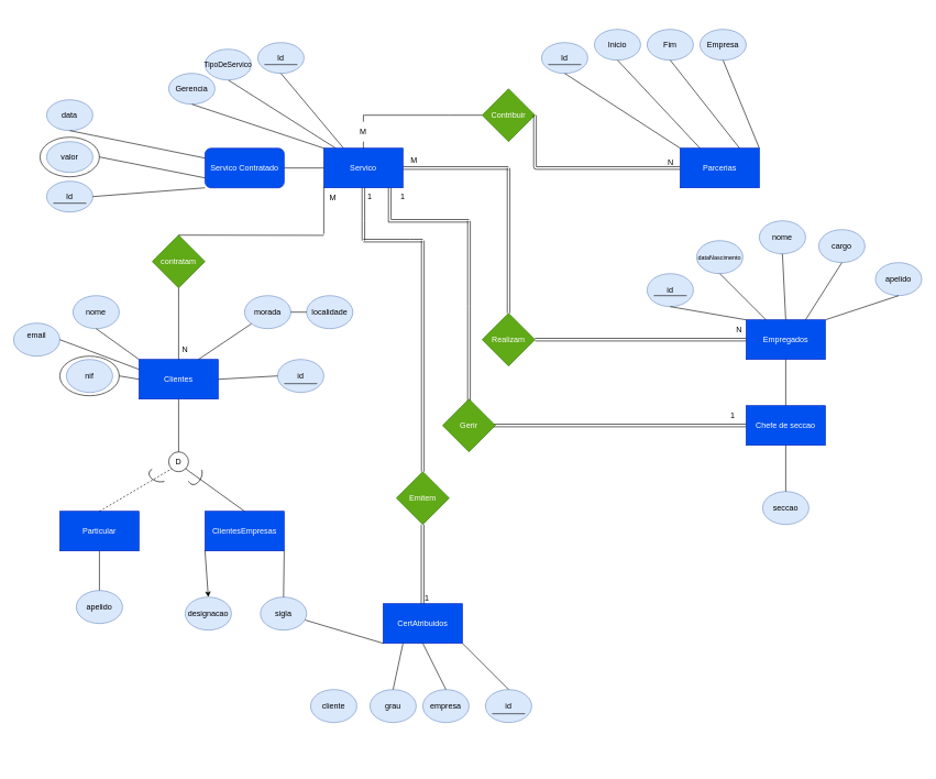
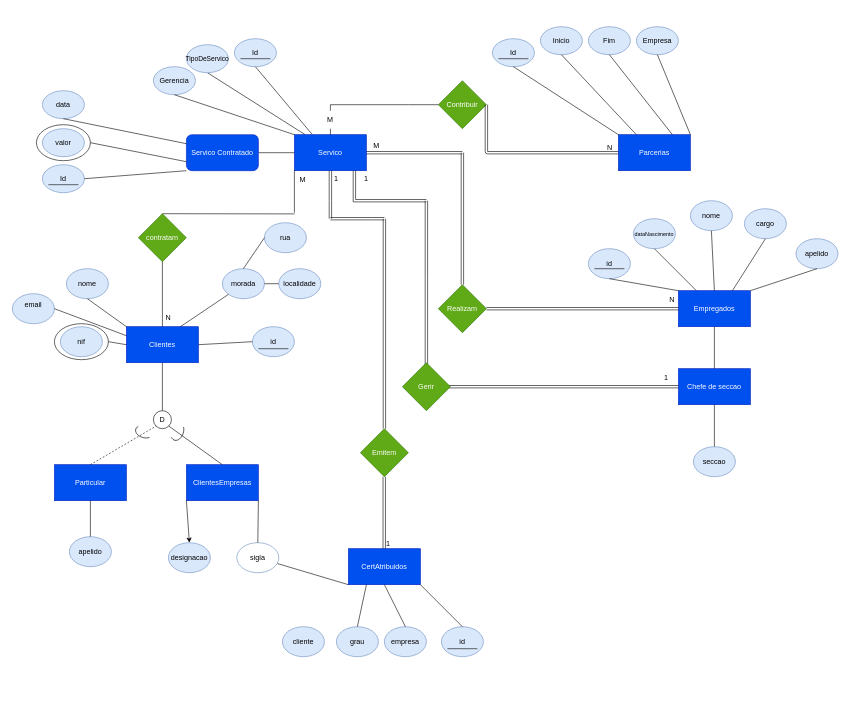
+ <mxCell id="83" value="rua" style="ellipse;whiteSpace=wrap;html=1;fillColor=#dae8fc;strokeColor=#6c8ebf;" parent="1" vertex="1"><mxGeometry x="440" y="370.67" width="70" height="50" as="geometry" /></mxCell>
+ <mxCell id="85" value="" style="endArrow=none;html=1;rounded=1;sketch=0;fontSize=12;curved=0;entryX=0;entryY=0.5;entryDx=0;entryDy=0;exitX=0.5;exitY=0;exitDx=0;exitDy=0;" parent="1" source="81" target="83" edge="1"><mxGeometry width="50" height="50" relative="1" as="geometry"><mxPoint x="400" y="444" as="sourcePoint" /><mxPoint x="460" y="634" as="targetPoint" /></mxGeometry></mxCell>
- <mxCell id="91" value="sigla" style="ellipse;whiteSpace=wrap;html=1;fillColor=#dae8fc;strokeColor=#6c8ebf;" parent="1" vertex="1"><mxGeometry x="394" y="904" width="70" height="50" as="geometry" /></mxCell>
+ <mxCell id="91" value="sigla" style="ellipse;whiteSpace=wrap;html=1;fillColor=#ffffff;strokeColor=#6c8ebf;" parent="1" vertex="1"><mxGeometry x="394" y="904" width="70" height="50" as="geometry" /></mxCell>
